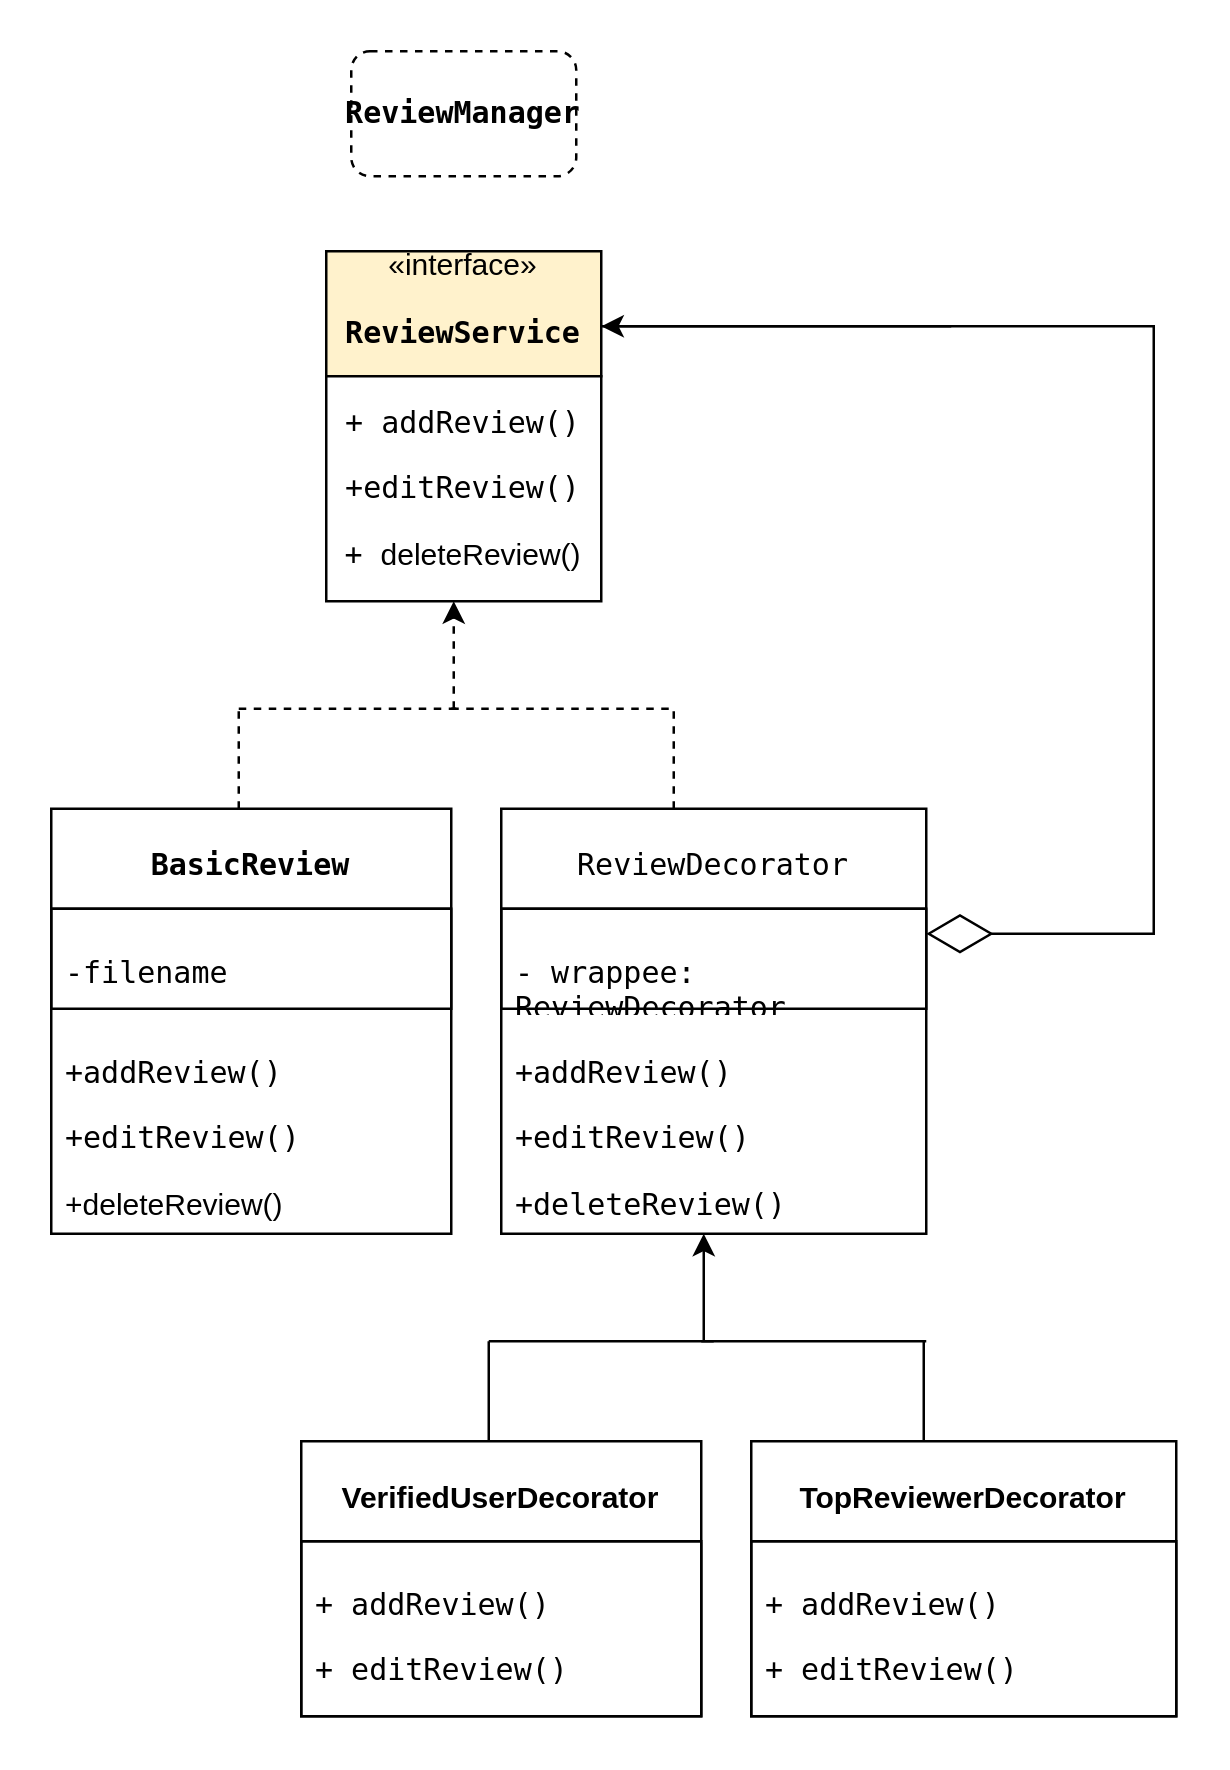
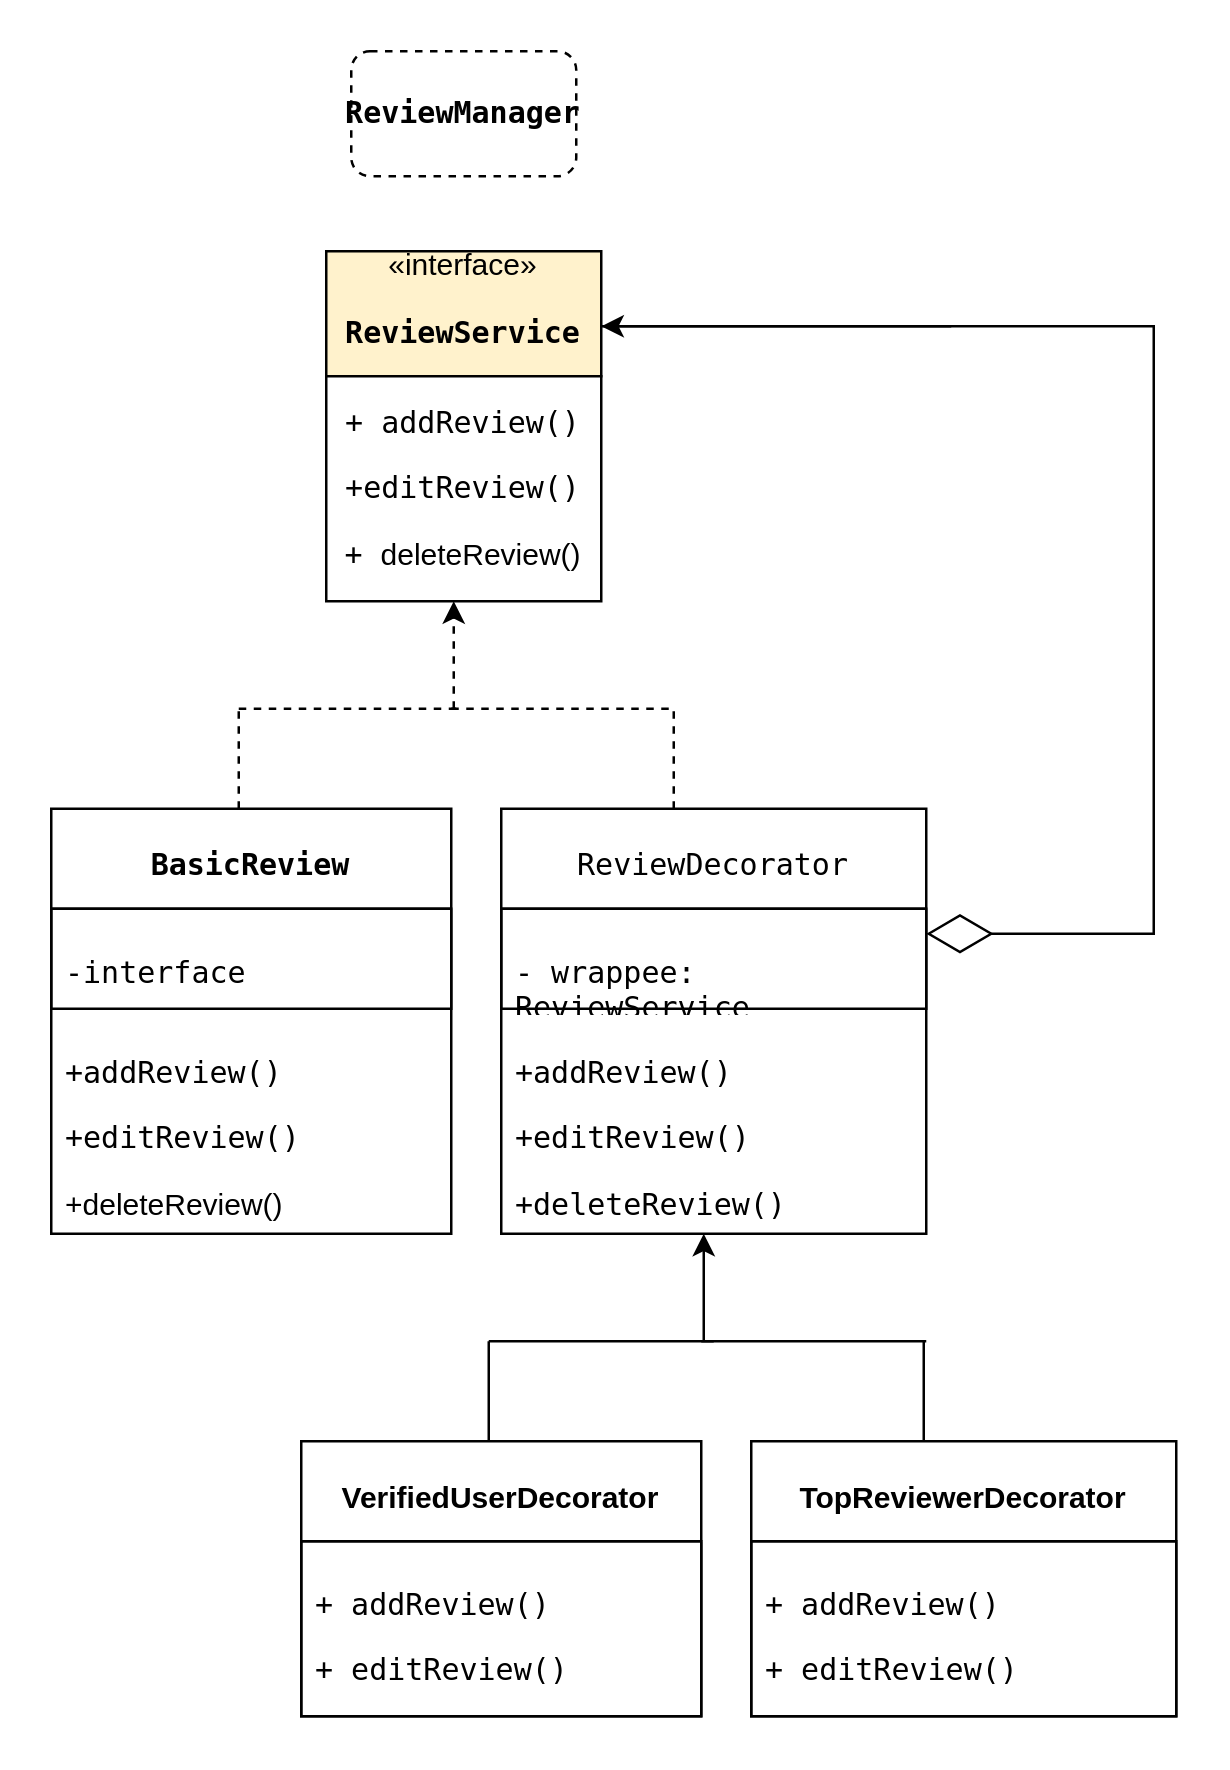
- <mxCell id="11" value="&lt;p data-pm-slice=&quot;1 1 [&amp;quot;list&amp;quot;,{&amp;quot;spread&amp;quot;:true,&amp;quot;start&amp;quot;:1400,&amp;quot;end&amp;quot;:3936},&amp;quot;regular_list_item&amp;quot;,{&amp;quot;start&amp;quot;:1400,&amp;quot;end&amp;quot;:1918},&amp;quot;list&amp;quot;,{&amp;quot;spread&amp;quot;:false,&amp;quot;start&amp;quot;:1439,&amp;quot;end&amp;quot;:1918},&amp;quot;regular_list_item&amp;quot;,{&amp;quot;start&amp;quot;:1833,&amp;quot;end&amp;quot;:1918},&amp;quot;list&amp;quot;,{&amp;quot;spread&amp;quot;:false,&amp;quot;start&amp;quot;:1892,&amp;quot;end&amp;quot;:1918},&amp;quot;regular_list_item&amp;quot;,{&amp;quot;start&amp;quot;:1892,&amp;quot;end&amp;quot;:1918}]&quot;&gt;&lt;font face=&quot;monospace&quot;&gt;-filename&lt;/font&gt;&lt;/p&gt;" style="text;strokeColor=default;fillColor=none;align=left;verticalAlign=top;spacingLeft=4;spacingRight=4;overflow=hidden;rotatable=0;points=[[0,0.5],[1,0.5]];portConstraint=eastwest;whiteSpace=wrap;html=1;fontStyle=0" vertex="1" parent="10"><mxGeometry y="40" width="160" height="40" as="geometry" /></mxCell>
+ <mxCell id="11" value="&lt;p data-pm-slice=&quot;1 1 [&amp;quot;list&amp;quot;,{&amp;quot;spread&amp;quot;:true,&amp;quot;start&amp;quot;:1400,&amp;quot;end&amp;quot;:3936},&amp;quot;regular_list_item&amp;quot;,{&amp;quot;start&amp;quot;:1400,&amp;quot;end&amp;quot;:1918},&amp;quot;list&amp;quot;,{&amp;quot;spread&amp;quot;:false,&amp;quot;start&amp;quot;:1439,&amp;quot;end&amp;quot;:1918},&amp;quot;regular_list_item&amp;quot;,{&amp;quot;start&amp;quot;:1833,&amp;quot;end&amp;quot;:1918},&amp;quot;list&amp;quot;,{&amp;quot;spread&amp;quot;:false,&amp;quot;start&amp;quot;:1892,&amp;quot;end&amp;quot;:1918},&amp;quot;regular_list_item&amp;quot;,{&amp;quot;start&amp;quot;:1892,&amp;quot;end&amp;quot;:1918}]&quot;&gt;&lt;font face=&quot;monospace&quot;&gt;-interface&lt;/font&gt;&lt;/p&gt;" style="text;strokeColor=default;fillColor=none;align=left;verticalAlign=top;spacingLeft=4;spacingRight=4;overflow=hidden;rotatable=0;points=[[0,0.5],[1,0.5]];portConstraint=eastwest;whiteSpace=wrap;html=1;fontStyle=0" vertex="1" parent="10"><mxGeometry y="40" width="160" height="40" as="geometry" /></mxCell>
- <mxCell id="14" value="&lt;p data-pm-slice=&quot;1 1 [&amp;quot;list&amp;quot;,{&amp;quot;spread&amp;quot;:false,&amp;quot;start&amp;quot;:2001,&amp;quot;end&amp;quot;:2113},&amp;quot;regular_list_item&amp;quot;,{&amp;quot;start&amp;quot;:2020,&amp;quot;end&amp;quot;:2113}]&quot;&gt;&lt;code&gt;- wrappee: ReviewDecorator&lt;/code&gt;&lt;/p&gt;" style="text;strokeColor=default;fillColor=none;align=left;verticalAlign=top;spacingLeft=4;spacingRight=4;overflow=hidden;rotatable=0;points=[[0,0.5],[1,0.5]];portConstraint=eastwest;whiteSpace=wrap;html=1;" vertex="1" parent="13"><mxGeometry y="40" width="170" height="40" as="geometry" /></mxCell>
+ <mxCell id="14" value="&lt;p data-pm-slice=&quot;1 1 [&amp;quot;list&amp;quot;,{&amp;quot;spread&amp;quot;:false,&amp;quot;start&amp;quot;:2001,&amp;quot;end&amp;quot;:2113},&amp;quot;regular_list_item&amp;quot;,{&amp;quot;start&amp;quot;:2020,&amp;quot;end&amp;quot;:2113}]&quot;&gt;&lt;code&gt;- wrappee: ReviewService&lt;/code&gt;&lt;/p&gt;" style="text;strokeColor=default;fillColor=none;align=left;verticalAlign=top;spacingLeft=4;spacingRight=4;overflow=hidden;rotatable=0;points=[[0,0.5],[1,0.5]];portConstraint=eastwest;whiteSpace=wrap;html=1;" vertex="1" parent="13"><mxGeometry y="40" width="170" height="40" as="geometry" /></mxCell>
